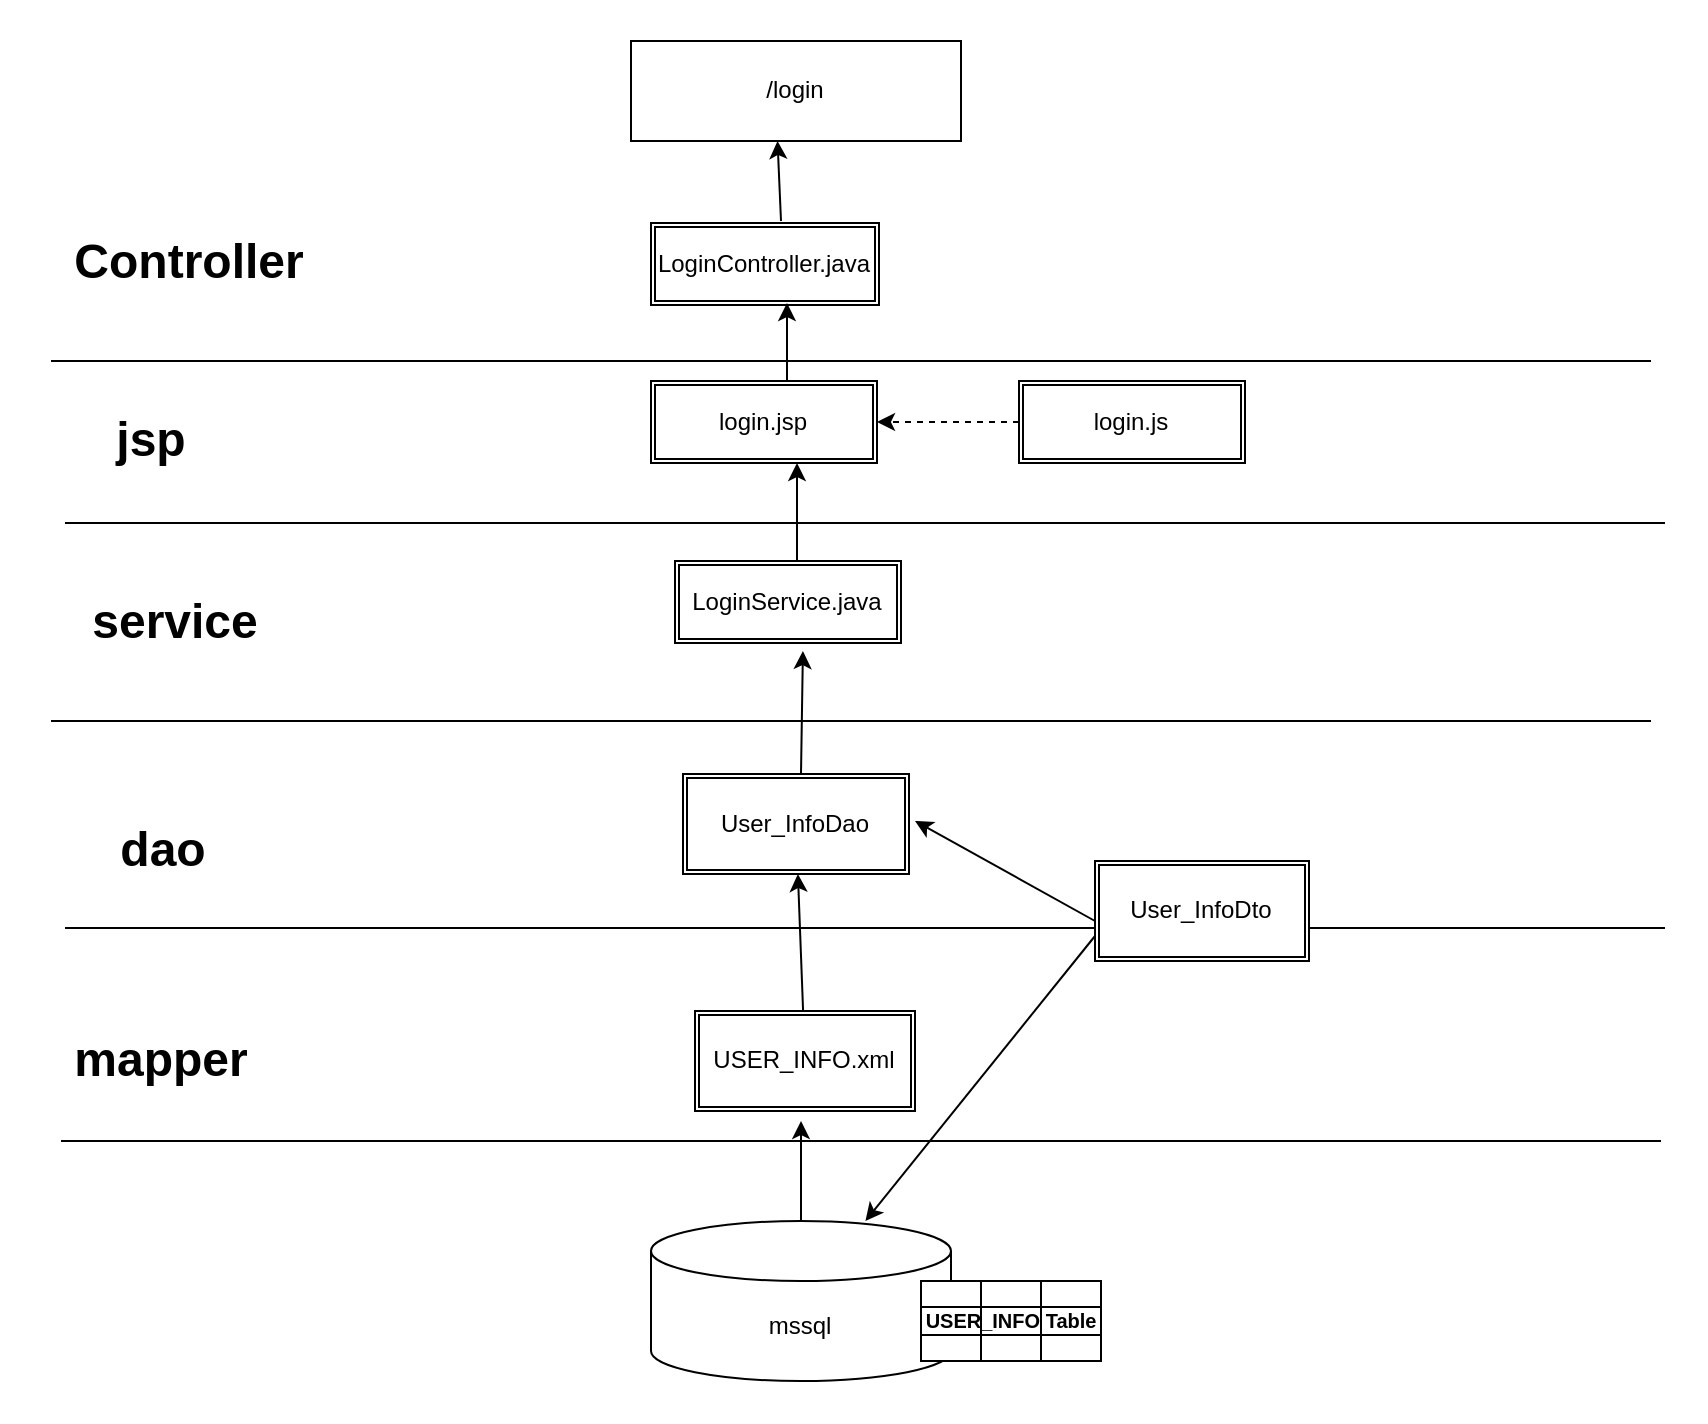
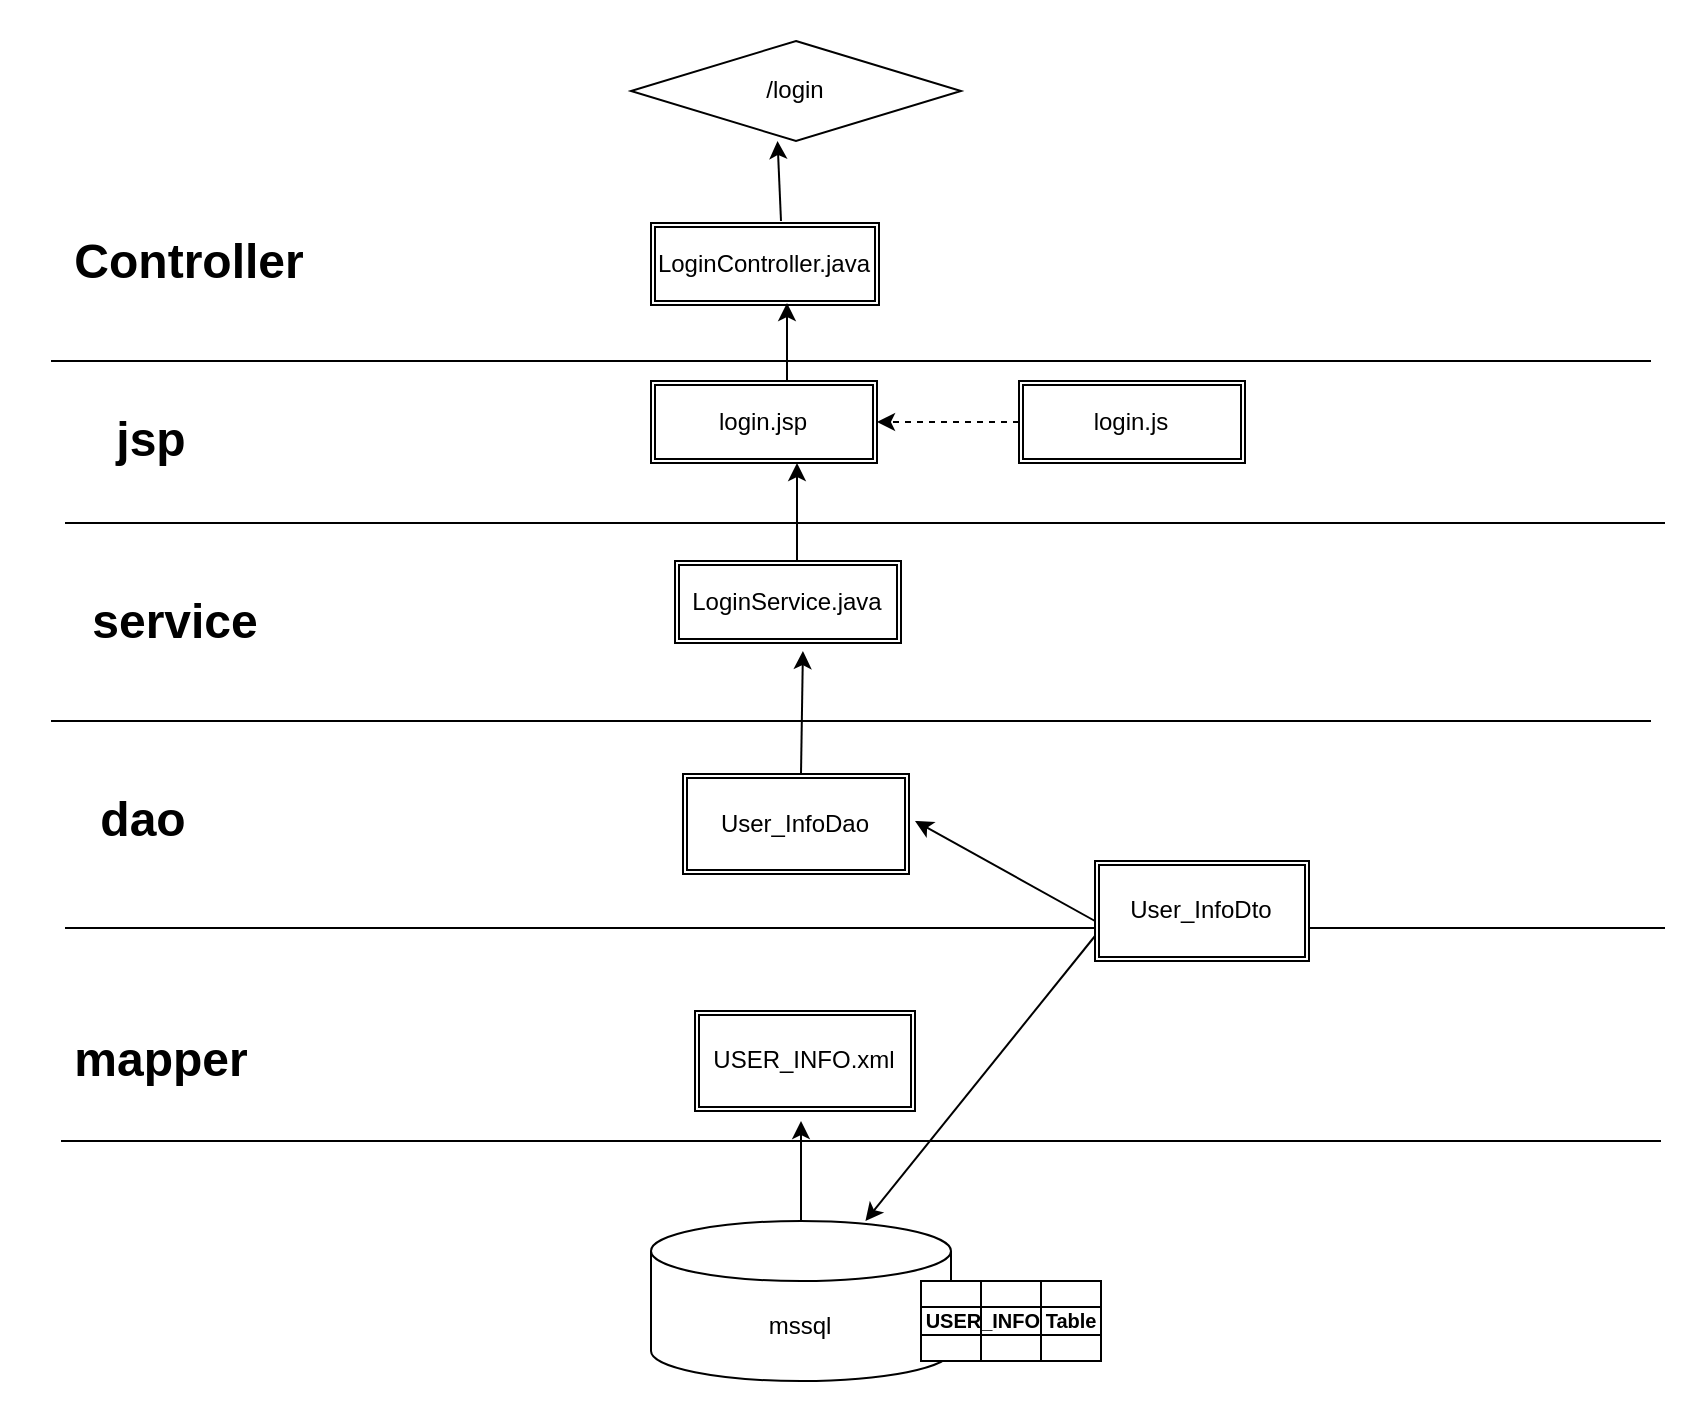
- <mxCell id="2" value="/login" style="rounded=0;whiteSpace=wrap;html=1;" vertex="1" parent="1"><mxGeometry x="315" y="20" width="165" height="50" as="geometry" /></mxCell>
+ <mxCell id="2" value="/login" style="rhombus;whiteSpace=wrap;html=1;" vertex="1" parent="1"><mxGeometry x="315" y="20" width="165" height="50" as="geometry" /></mxCell>
- <mxCell id="9" value="dao" style="text;strokeColor=none;fillColor=none;html=1;fontSize=24;fontStyle=1;verticalAlign=middle;align=center;" vertex="1" parent="1"><mxGeometry x="32" y="403.5" width="97" height="43" as="geometry" /></mxCell>
+ <mxCell id="9" value="dao" style="text;strokeColor=none;fillColor=none;html=1;fontSize=24;fontStyle=1;verticalAlign=middle;align=center;" vertex="1" parent="1"><mxGeometry x="22" y="388.5" width="97" height="43" as="geometry" /></mxCell>
- <mxCell id="14" value="" style="edgeStyle=none;html=1;fontFamily=Helvetica;fontSize=24;fontColor=default;fontStyle=1;" edge="1" parent="1" source="15" target="13"><mxGeometry relative="1" as="geometry" /></mxCell>
